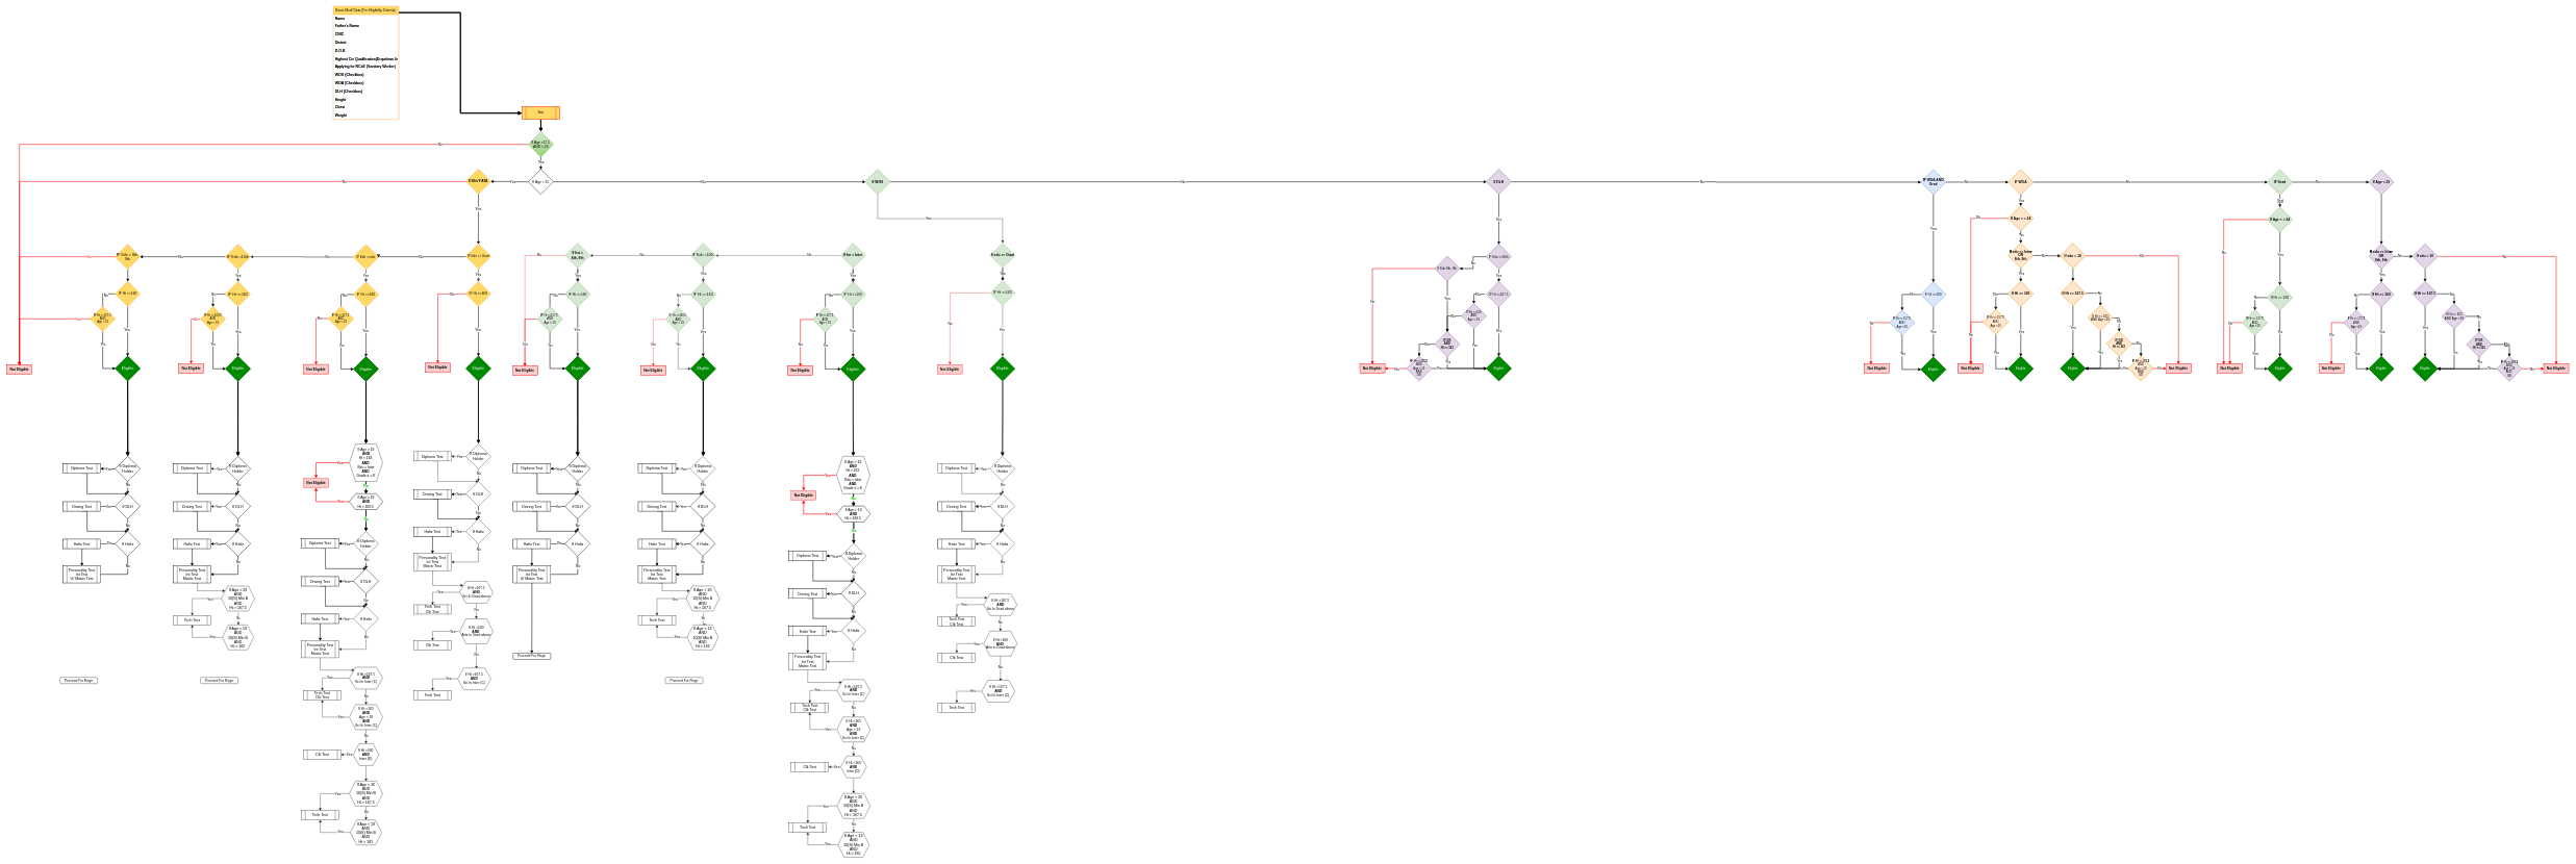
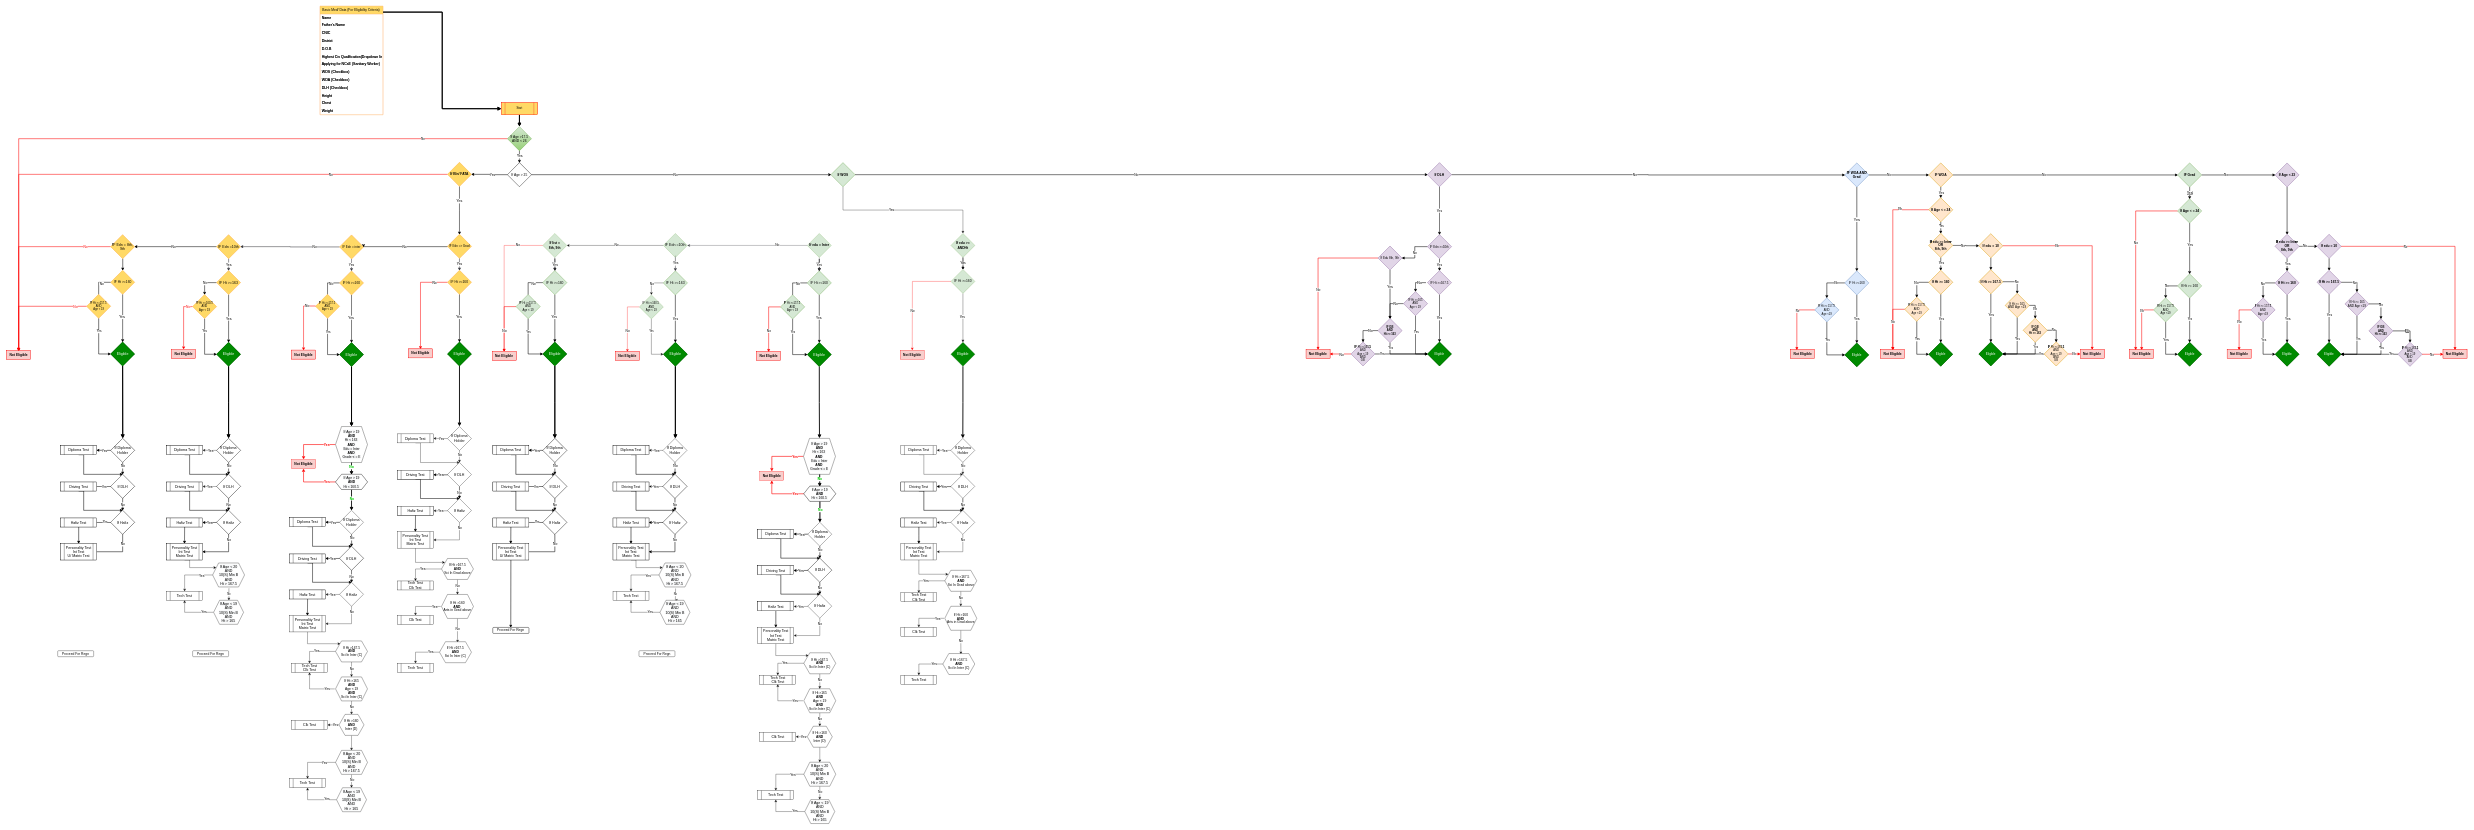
- <mxCell id="154" value="&lt;span style=&quot;font-size: 11px ; font-weight: 700&quot;&gt;If for = Inter&lt;/span&gt;" style="rhombus;whiteSpace=wrap;html=1;fillColor=#d5e8d4;strokeColor=#82b366;" vertex="1" parent="1"><mxGeometry x="2690" y="778" width="80" height="80" as="geometry" /></mxCell>
+ <mxCell id="154" value="&lt;span style=&quot;font-size: 11px ; font-weight: 700&quot;&gt;If edu = Inter&lt;/span&gt;" style="rhombus;whiteSpace=wrap;html=1;fillColor=#d5e8d4;strokeColor=#82b366;" vertex="1" parent="1"><mxGeometry x="2690" y="778" width="80" height="80" as="geometry" /></mxCell>
- <mxCell id="915" value="&lt;span style=&quot;font-size: 11px ; font-weight: 700&quot;&gt;If edu &amp;gt;= Grad&lt;/span&gt;" style="rhombus;whiteSpace=wrap;html=1;fillColor=#d5e8d4;strokeColor=#82b366;" vertex="1" parent="1"><mxGeometry x="3169" y="778" width="80" height="80" as="geometry" /></mxCell>
+ <mxCell id="915" value="&lt;span style=&quot;font-size: 11px ; font-weight: 700&quot;&gt;If edu &amp;gt;= ANDHt&lt;/span&gt;" style="rhombus;whiteSpace=wrap;html=1;fillColor=#d5e8d4;strokeColor=#82b366;" vertex="1" parent="1"><mxGeometry x="3169" y="778" width="80" height="80" as="geometry" /></mxCell>
